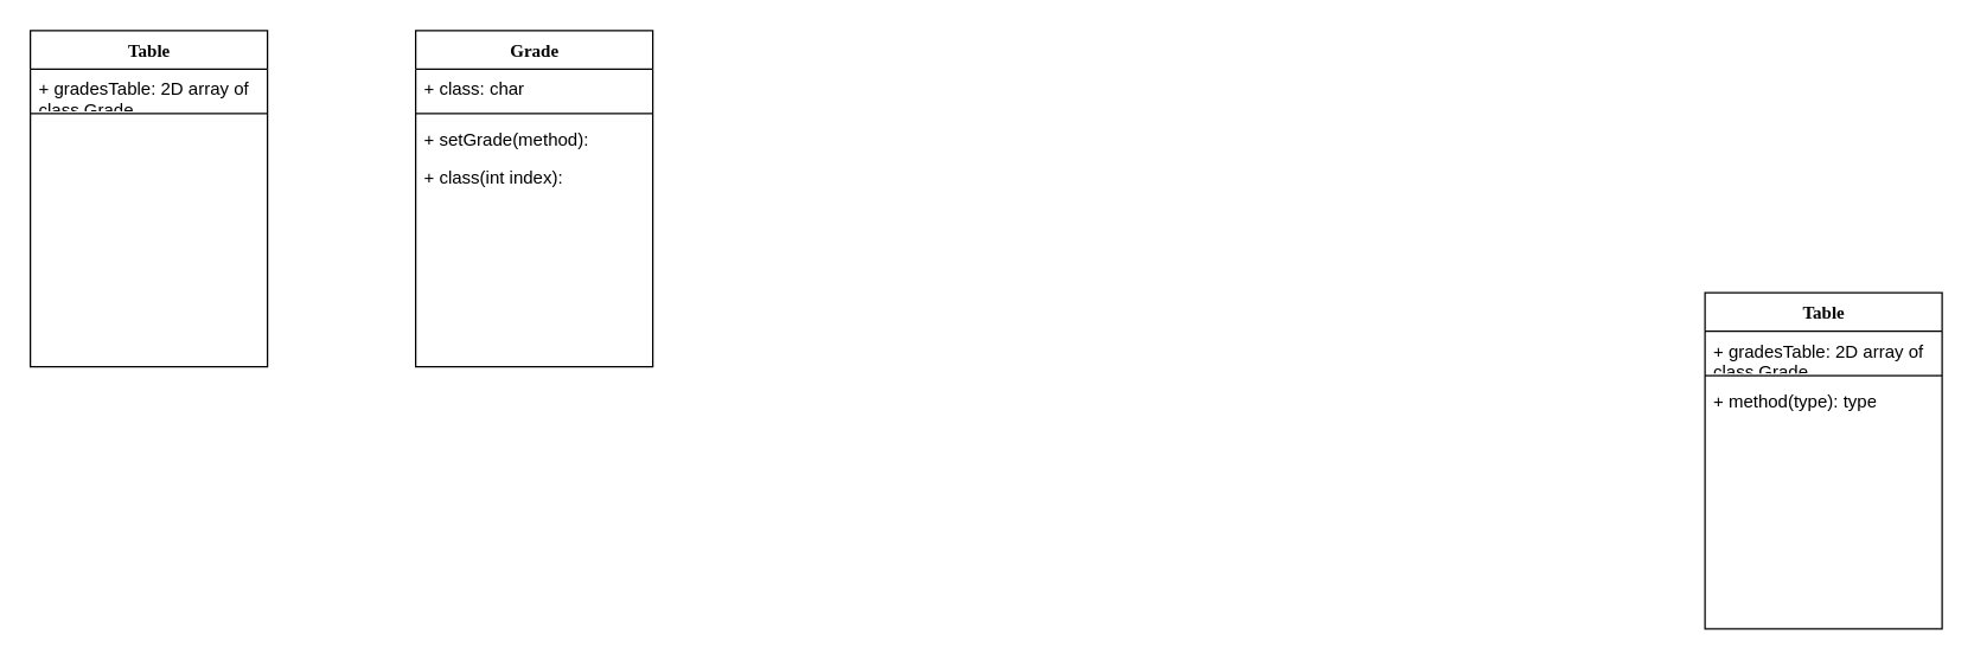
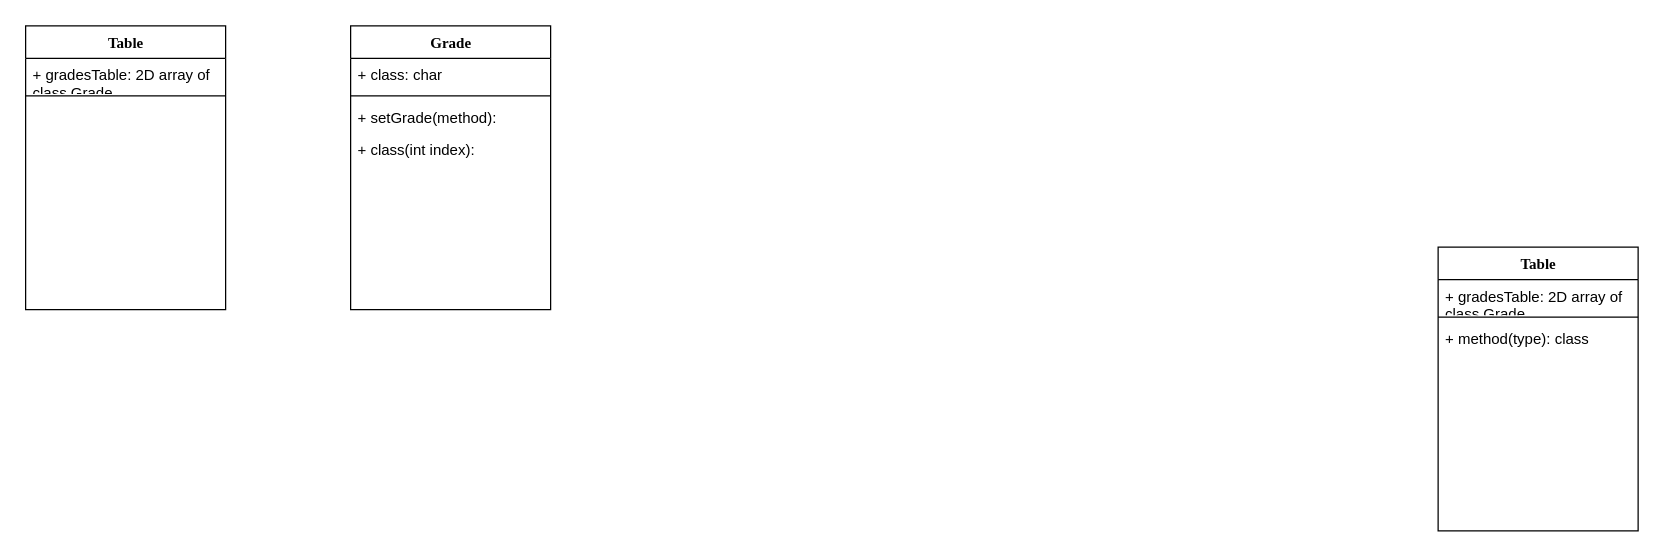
- <mxCell id="8" value="+ method(type): type" style="text;html=1;strokeColor=none;fillColor=none;align=left;verticalAlign=top;spacingLeft=4;spacingRight=4;whiteSpace=wrap;overflow=hidden;rotatable=0;points=[[0,0.5],[1,0.5]];portConstraint=eastwest;" vertex="1" parent="5"><mxGeometry y="60" width="160" height="26" as="geometry" /></mxCell>
+ <mxCell id="8" value="+ method(type): class" style="text;html=1;strokeColor=none;fillColor=none;align=left;verticalAlign=top;spacingLeft=4;spacingRight=4;whiteSpace=wrap;overflow=hidden;rotatable=0;points=[[0,0.5],[1,0.5]];portConstraint=eastwest;" vertex="1" parent="5"><mxGeometry y="60" width="160" height="26" as="geometry" /></mxCell>
